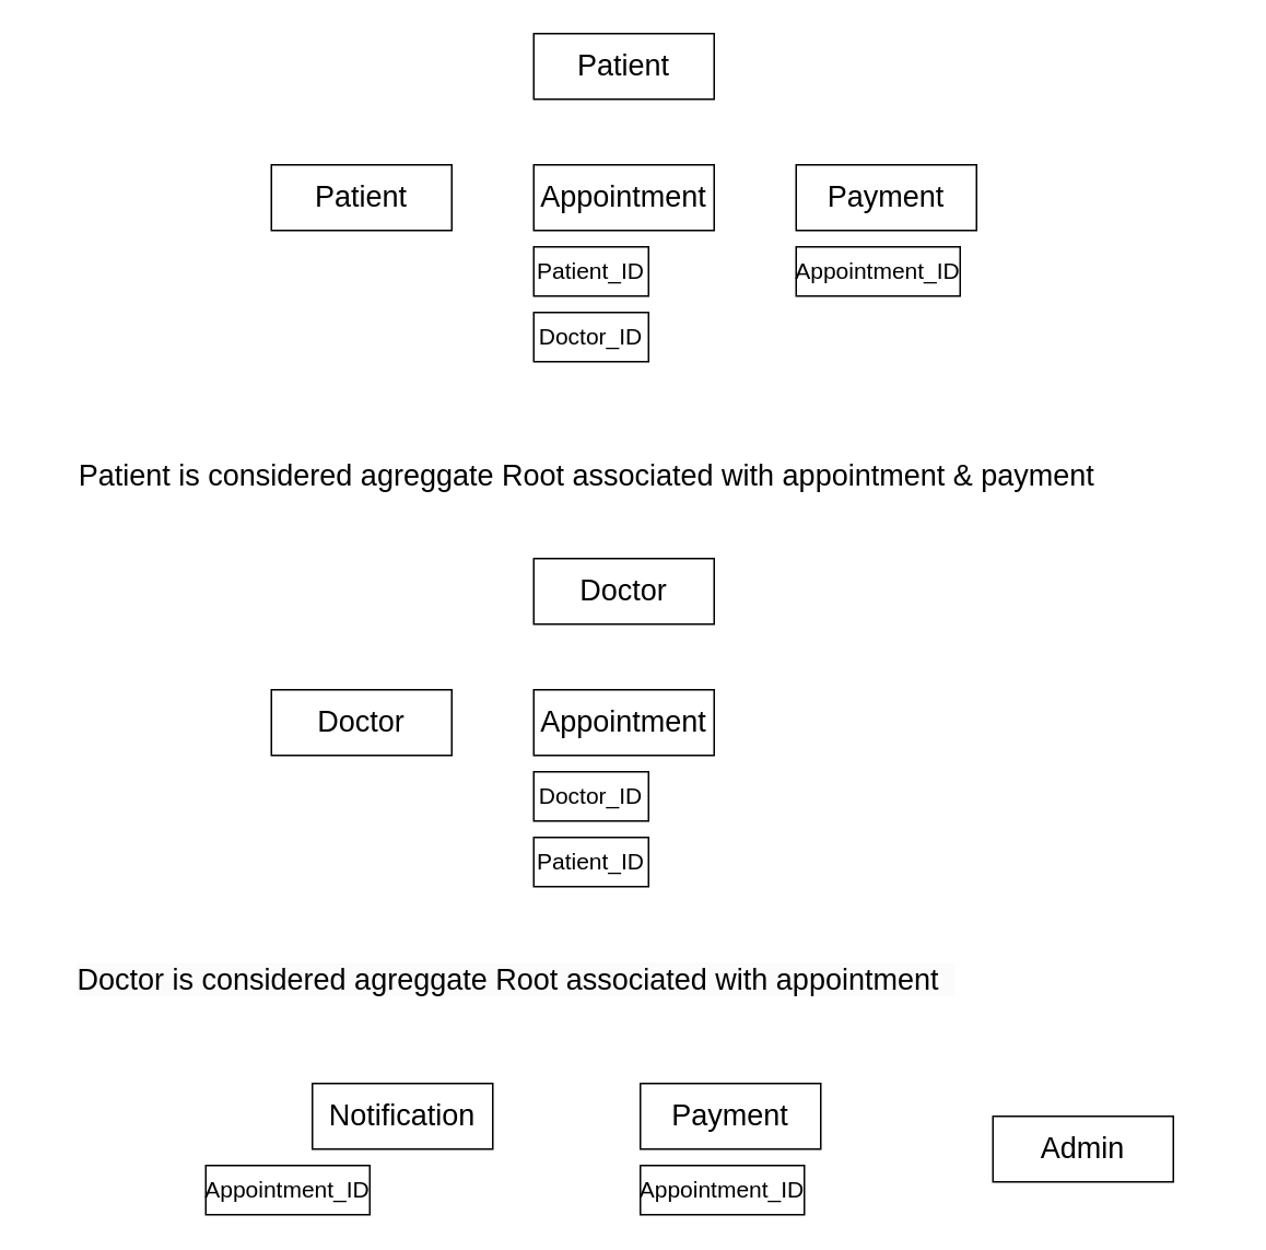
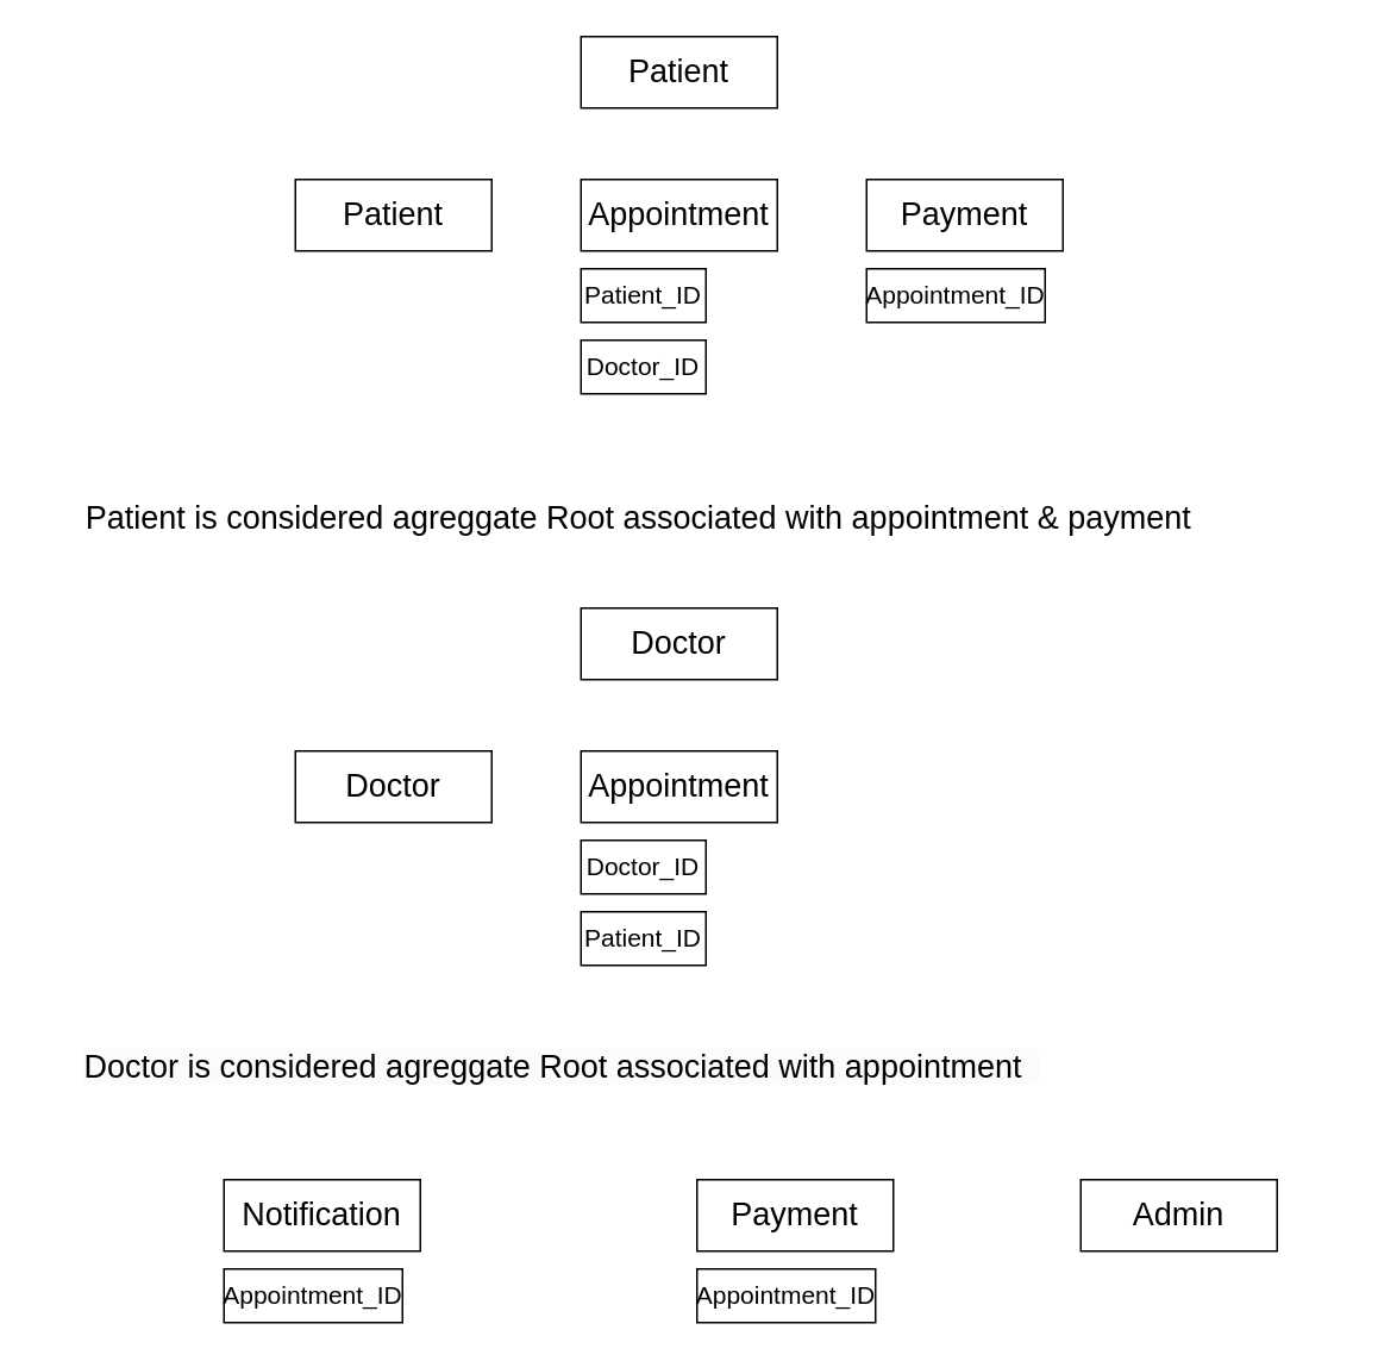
- <mxCell id="5" value="&lt;font style=&quot;font-size: 18px;&quot;&gt;Notification&lt;/font&gt;" style="rounded=0;whiteSpace=wrap;html=1;" parent="1" vertex="1"><mxGeometry x="190" y="660" width="110" height="40" as="geometry" /></mxCell>
+ <mxCell id="5" value="&lt;font style=&quot;font-size: 18px;&quot;&gt;Notification&lt;/font&gt;" style="rounded=0;whiteSpace=wrap;html=1;" parent="1" vertex="1"><mxGeometry x="125" y="660" width="110" height="40" as="geometry" /></mxCell>
- <mxCell id="7" value="&lt;font style=&quot;font-size: 18px;&quot;&gt;Admin&lt;/font&gt;" style="rounded=0;whiteSpace=wrap;html=1;" parent="1" vertex="1"><mxGeometry x="605" y="680" width="110" height="40" as="geometry" /></mxCell>
+ <mxCell id="7" value="&lt;font style=&quot;font-size: 18px;&quot;&gt;Admin&lt;/font&gt;" style="rounded=0;whiteSpace=wrap;html=1;" parent="1" vertex="1"><mxGeometry x="605" y="660" width="110" height="40" as="geometry" /></mxCell>
